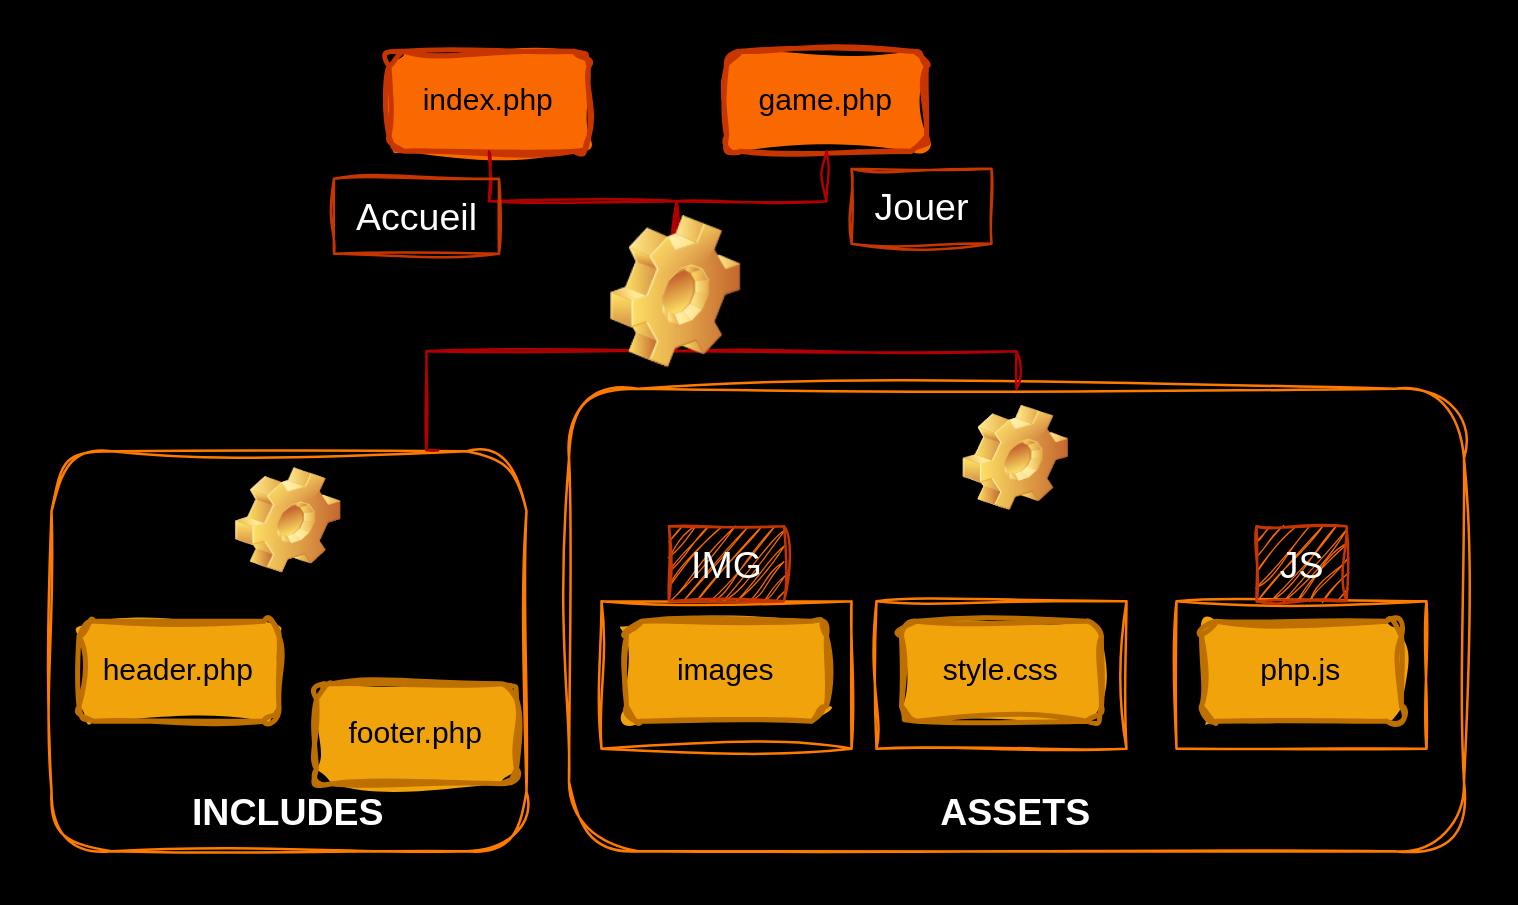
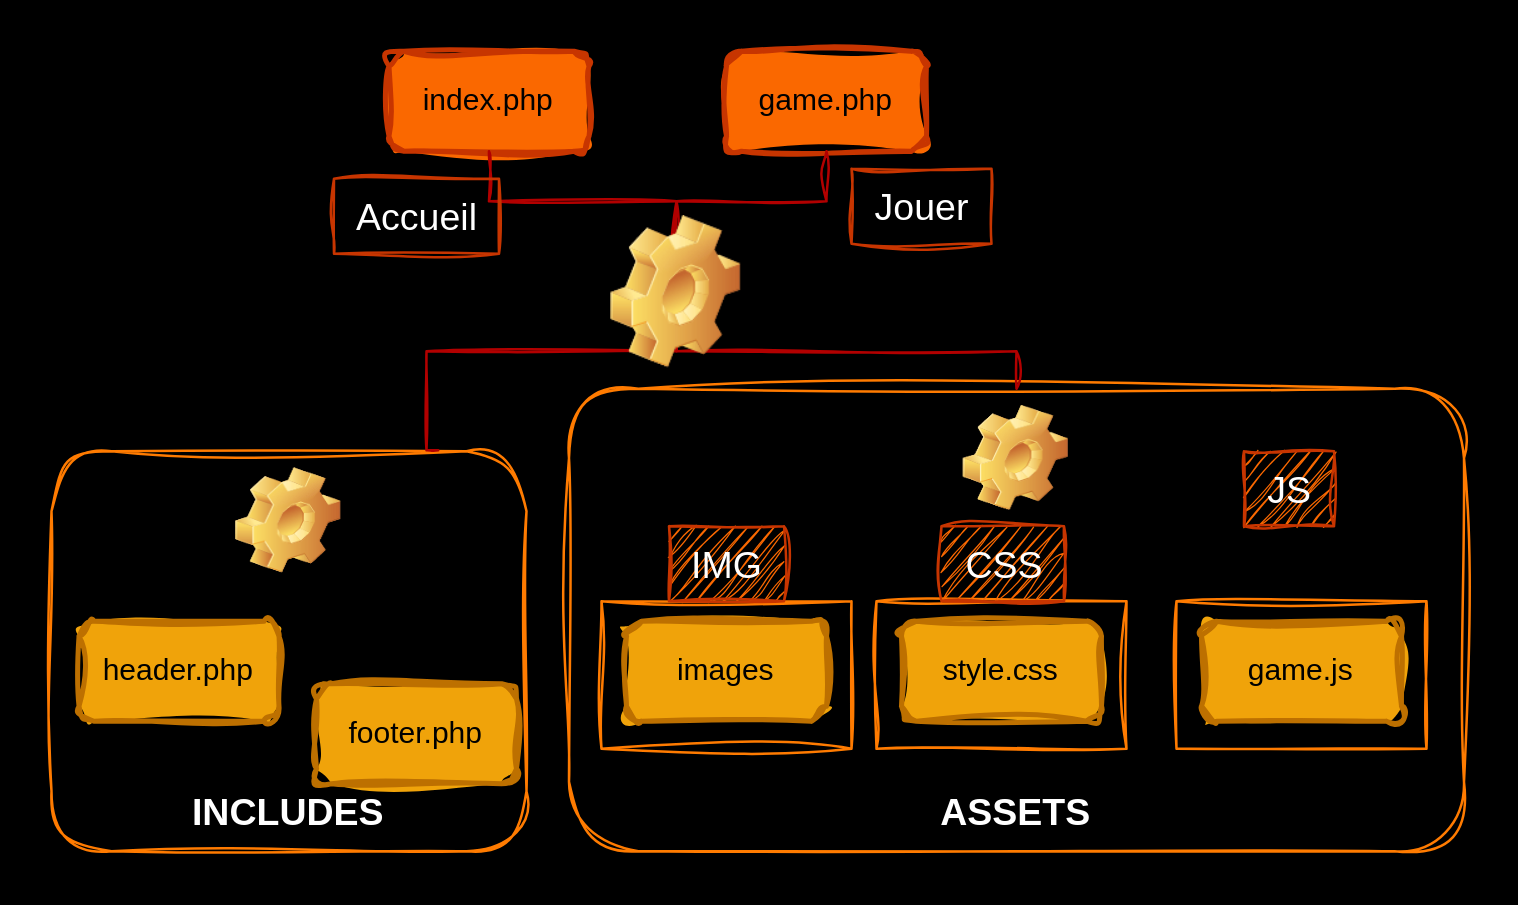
+ <mxCell id="18" value="&lt;font color=&quot;#ffffff&quot;&gt;CSS&lt;/font&gt;" style="text;html=1;align=center;verticalAlign=middle;resizable=0;points=[];autosize=1;strokeColor=#C73500;fillColor=#fa6800;fontSize=15;fontColor=#000000;sketch=1;curveFitting=1;jiggle=2;" vertex="1" parent="1"><mxGeometry x="376" y="210" width="49" height="30" as="geometry" /></mxCell>
- <mxCell id="19" value="&lt;font color=&quot;#ffffff&quot;&gt;JS&lt;/font&gt;" style="text;html=1;align=center;verticalAlign=middle;resizable=0;points=[];autosize=1;strokeColor=#C73500;fillColor=#fa6800;fontSize=15;fontColor=#000000;sketch=1;curveFitting=1;jiggle=2;" vertex="1" parent="1"><mxGeometry x="502" y="210" width="36" height="30" as="geometry" /></mxCell>
+ <mxCell id="19" value="&lt;font color=&quot;#ffffff&quot;&gt;JS&lt;/font&gt;" style="text;html=1;align=center;verticalAlign=middle;resizable=0;points=[];autosize=1;strokeColor=#C73500;fillColor=#fa6800;fontSize=15;fontColor=#000000;sketch=1;curveFitting=1;jiggle=2;" vertex="1" parent="1"><mxGeometry x="497" y="180" width="36" height="30" as="geometry" /></mxCell>
- <mxCell id="11" value="php.js" style="rounded=1;whiteSpace=wrap;html=1;strokeWidth=2;fillWeight=4;hachureGap=8;hachureAngle=45;fillColor=#f0a30a;sketch=1;fillStyle=solid;fontColor=#000000;strokeColor=#BD7000;curveFitting=1;jiggle=2;" vertex="1" parent="1"><mxGeometry x="480" y="248" width="80" height="40" as="geometry" /></mxCell>
+ <mxCell id="11" value="game.js" style="rounded=1;whiteSpace=wrap;html=1;strokeWidth=2;fillWeight=4;hachureGap=8;hachureAngle=45;fillColor=#f0a30a;sketch=1;fillStyle=solid;fontColor=#000000;strokeColor=#BD7000;curveFitting=1;jiggle=2;" vertex="1" parent="1"><mxGeometry x="480" y="248" width="80" height="40" as="geometry" /></mxCell>
